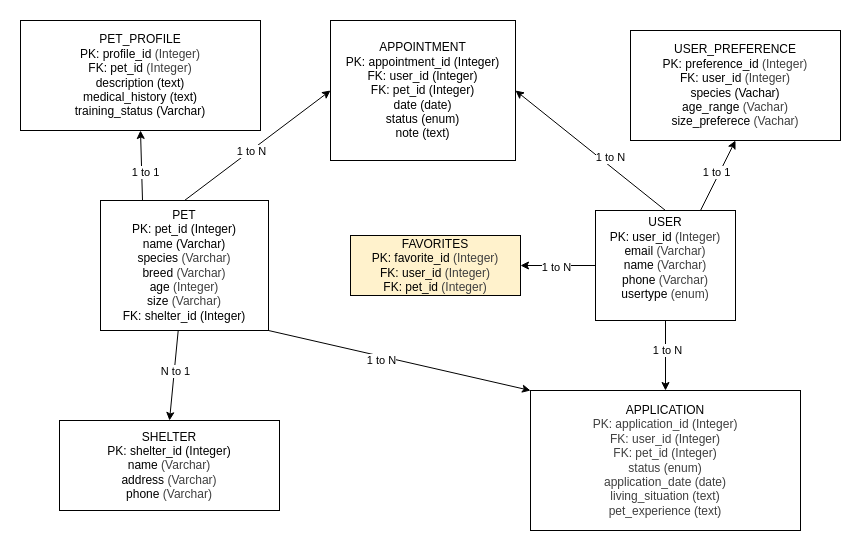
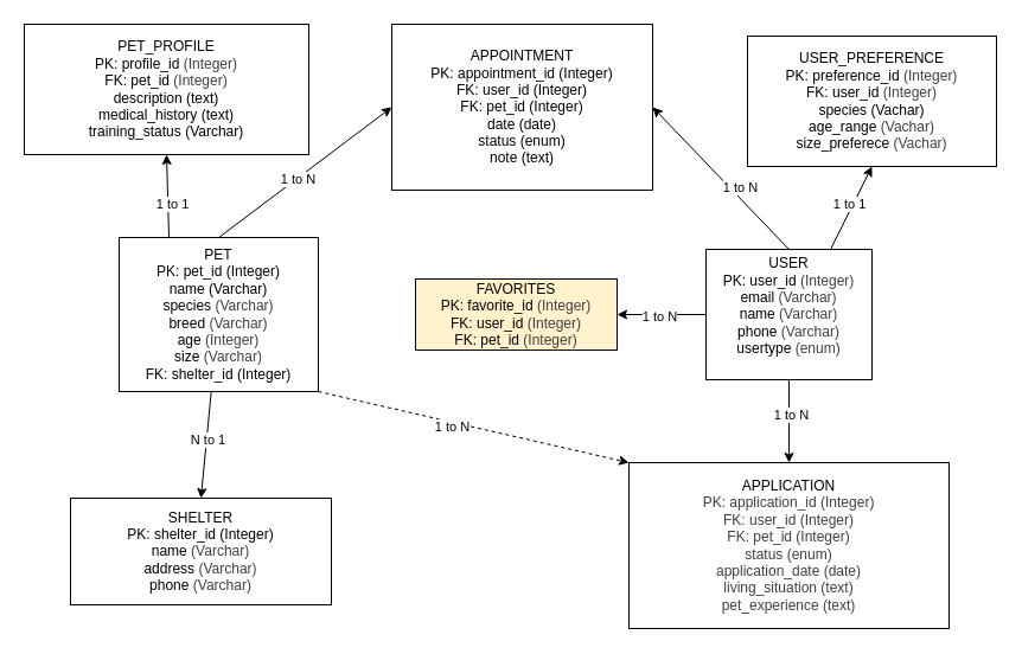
- <mxCell id="4" value="&lt;span style=&quot;background-color: transparent;&quot;&gt;APPOINTMENT&lt;/span&gt;&lt;div&gt;PK: appointment_id&amp;nbsp;&lt;span style=&quot;background-color: transparent;&quot;&gt;(Integer)&lt;/span&gt;&lt;/div&gt;&lt;div&gt;FK: user_id&amp;nbsp;&lt;span style=&quot;background-color: transparent;&quot;&gt;(Integer)&lt;/span&gt;&lt;/div&gt;&lt;div&gt;FK: pet_id&amp;nbsp;&lt;span style=&quot;background-color: transparent;&quot;&gt;(Integer)&lt;/span&gt;&lt;/div&gt;&lt;div&gt;date (date)&lt;/div&gt;&lt;div&gt;status (enum)&lt;/div&gt;&lt;div&gt;note (text)&lt;/div&gt;" style="whiteSpace=wrap;html=1;" vertex="1" parent="1"><mxGeometry x="330" y="20" width="185" height="140" as="geometry" /></mxCell>
+ <mxCell id="4" value="&lt;span style=&quot;background-color: transparent;&quot;&gt;APPOINTMENT&lt;/span&gt;&lt;div&gt;PK: appointment_id&amp;nbsp;&lt;span style=&quot;background-color: transparent;&quot;&gt;(Integer)&lt;/span&gt;&lt;/div&gt;&lt;div&gt;FK: user_id&amp;nbsp;&lt;span style=&quot;background-color: transparent;&quot;&gt;(Integer)&lt;/span&gt;&lt;/div&gt;&lt;div&gt;FK: pet_id&amp;nbsp;&lt;span style=&quot;background-color: transparent;&quot;&gt;(Integer)&lt;/span&gt;&lt;/div&gt;&lt;div&gt;date (date)&lt;/div&gt;&lt;div&gt;status (enum)&lt;/div&gt;&lt;div&gt;note (text)&lt;/div&gt;" style="whiteSpace=wrap;html=1;" vertex="1" parent="1"><mxGeometry x="330" y="20" width="220" height="140" as="geometry" /></mxCell>
- <mxCell id="9" style="edgeStyle=none;html=1;exitX=1;exitY=1;exitDx=0;exitDy=0;entryX=0;entryY=0;entryDx=0;entryDy=0;" edge="1" parent="1" source="15" target="6"><mxGeometry relative="1" as="geometry" /></mxCell>
+ <mxCell id="9" style="edgeStyle=none;html=1;exitX=1;exitY=1;exitDx=0;exitDy=0;entryX=0;entryY=0;entryDx=0;entryDy=0;dashed=1;" edge="1" parent="1" source="15" target="6"><mxGeometry relative="1" as="geometry" /></mxCell>
